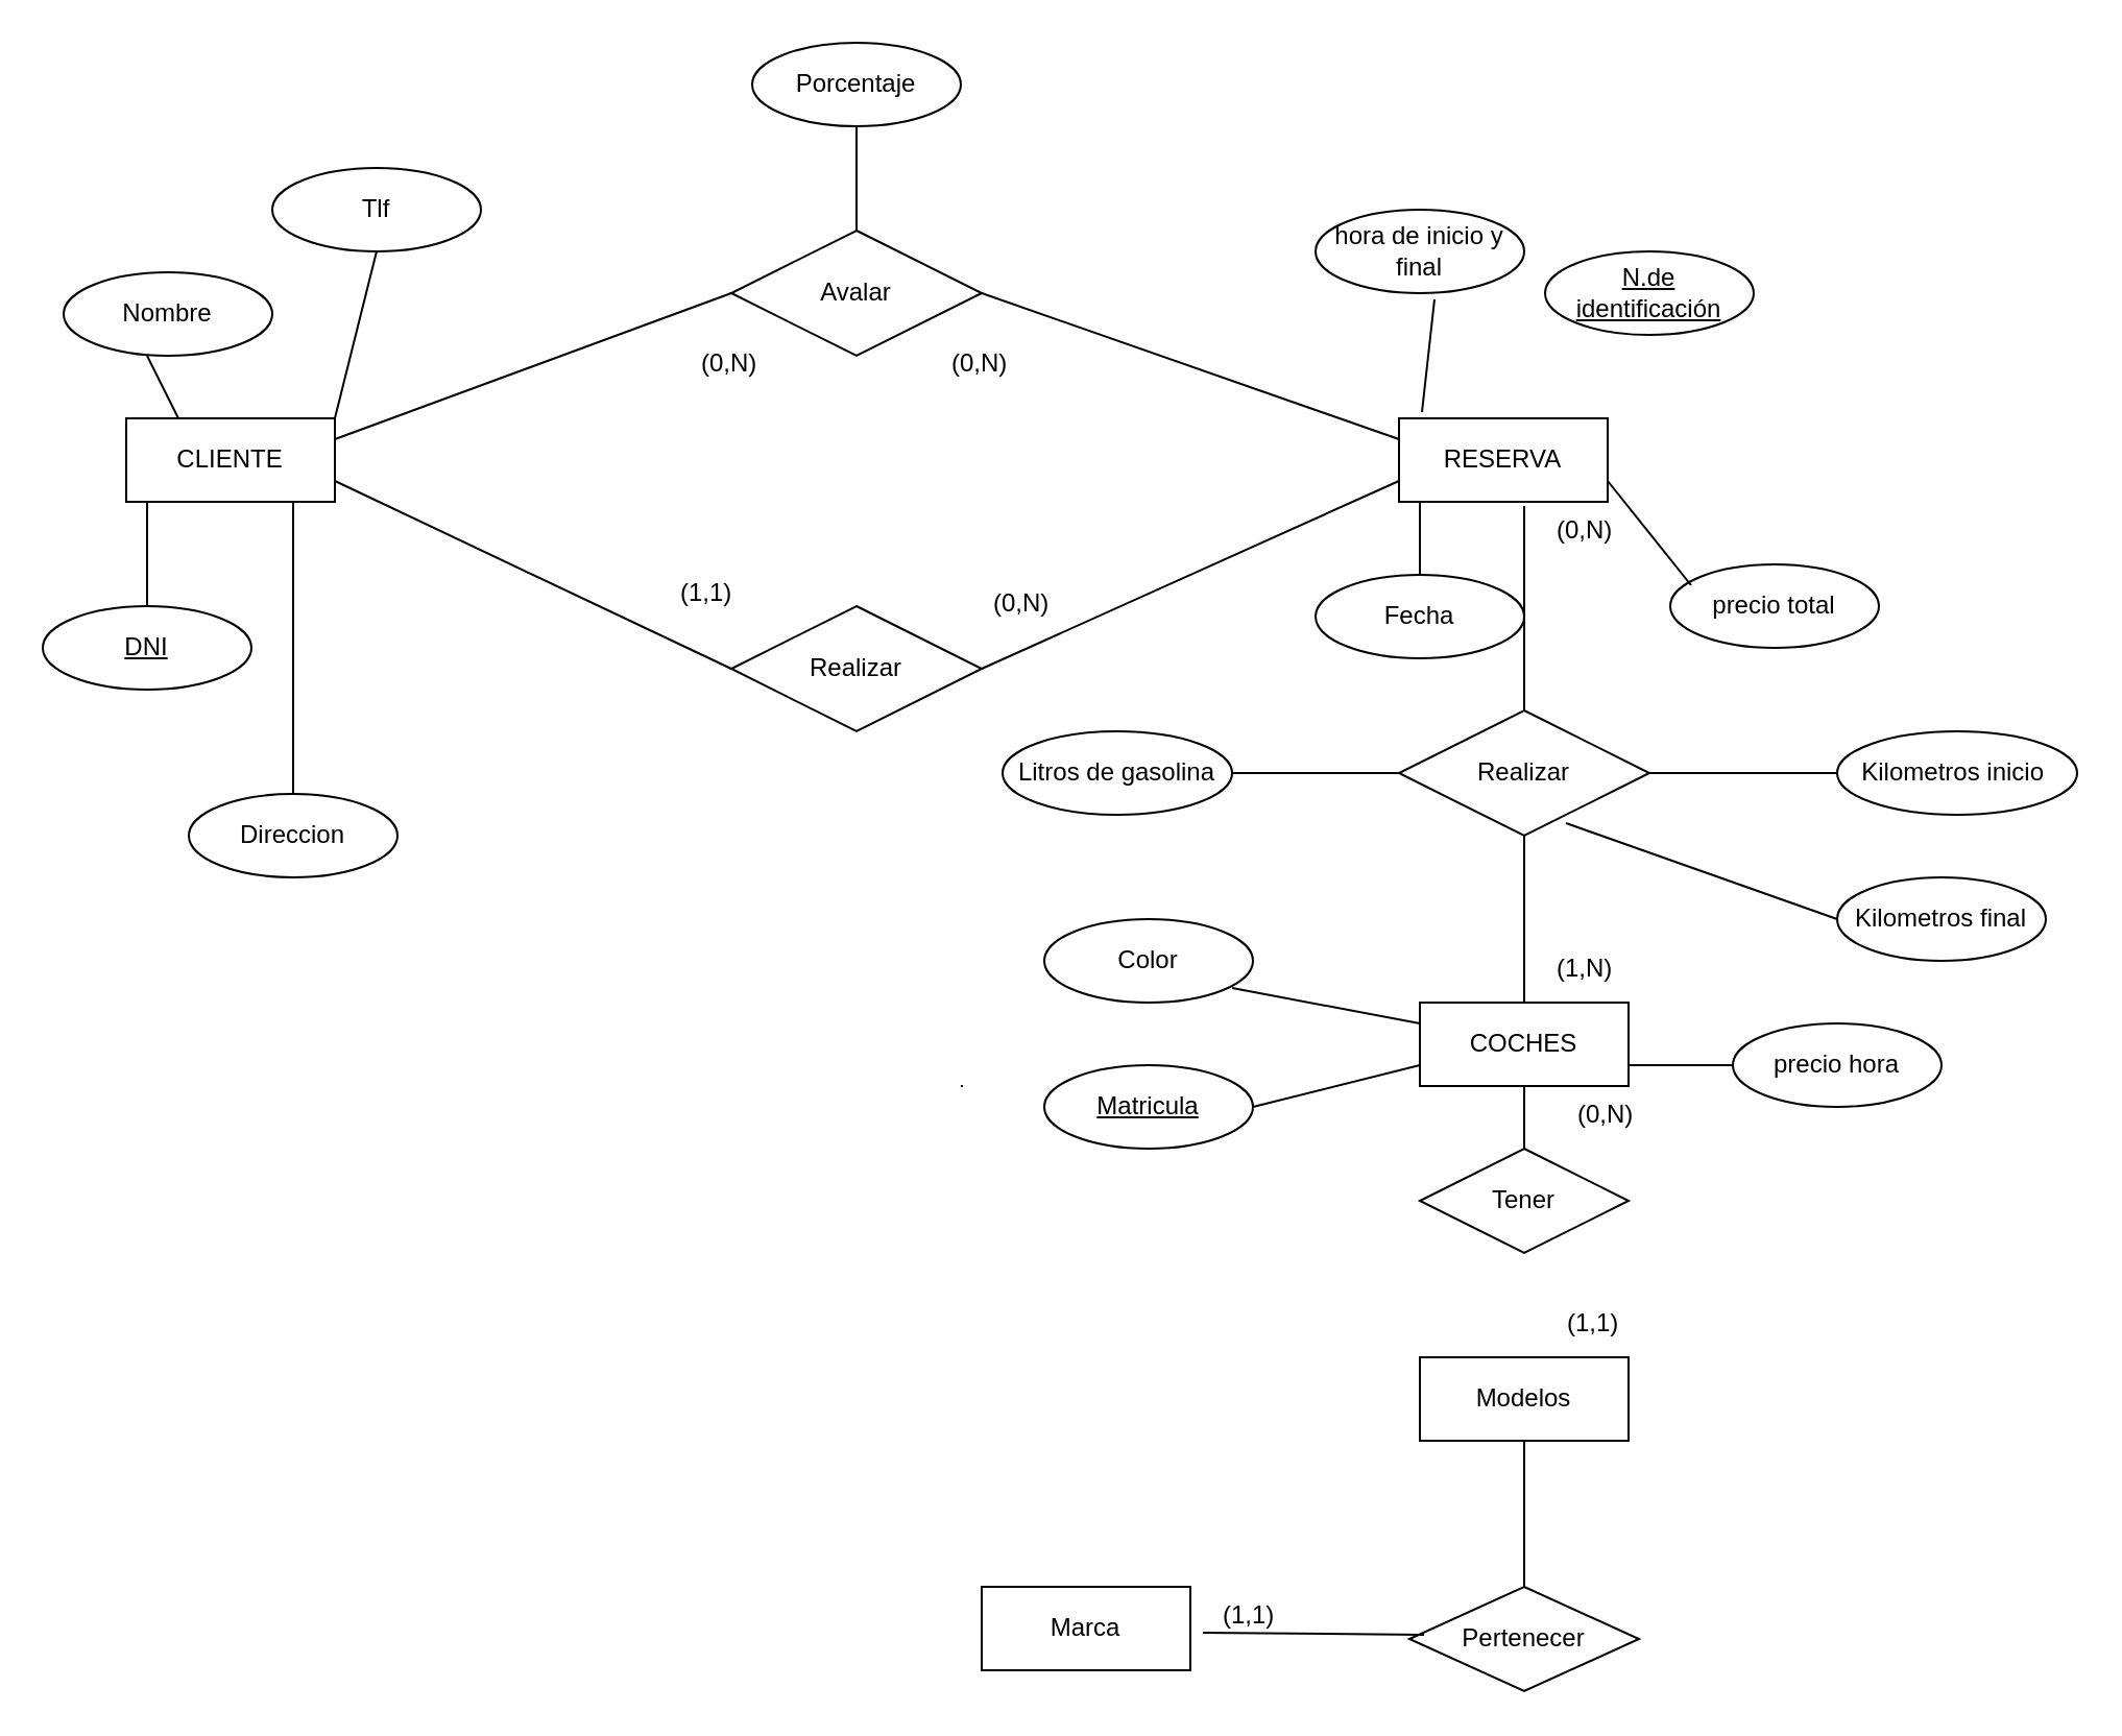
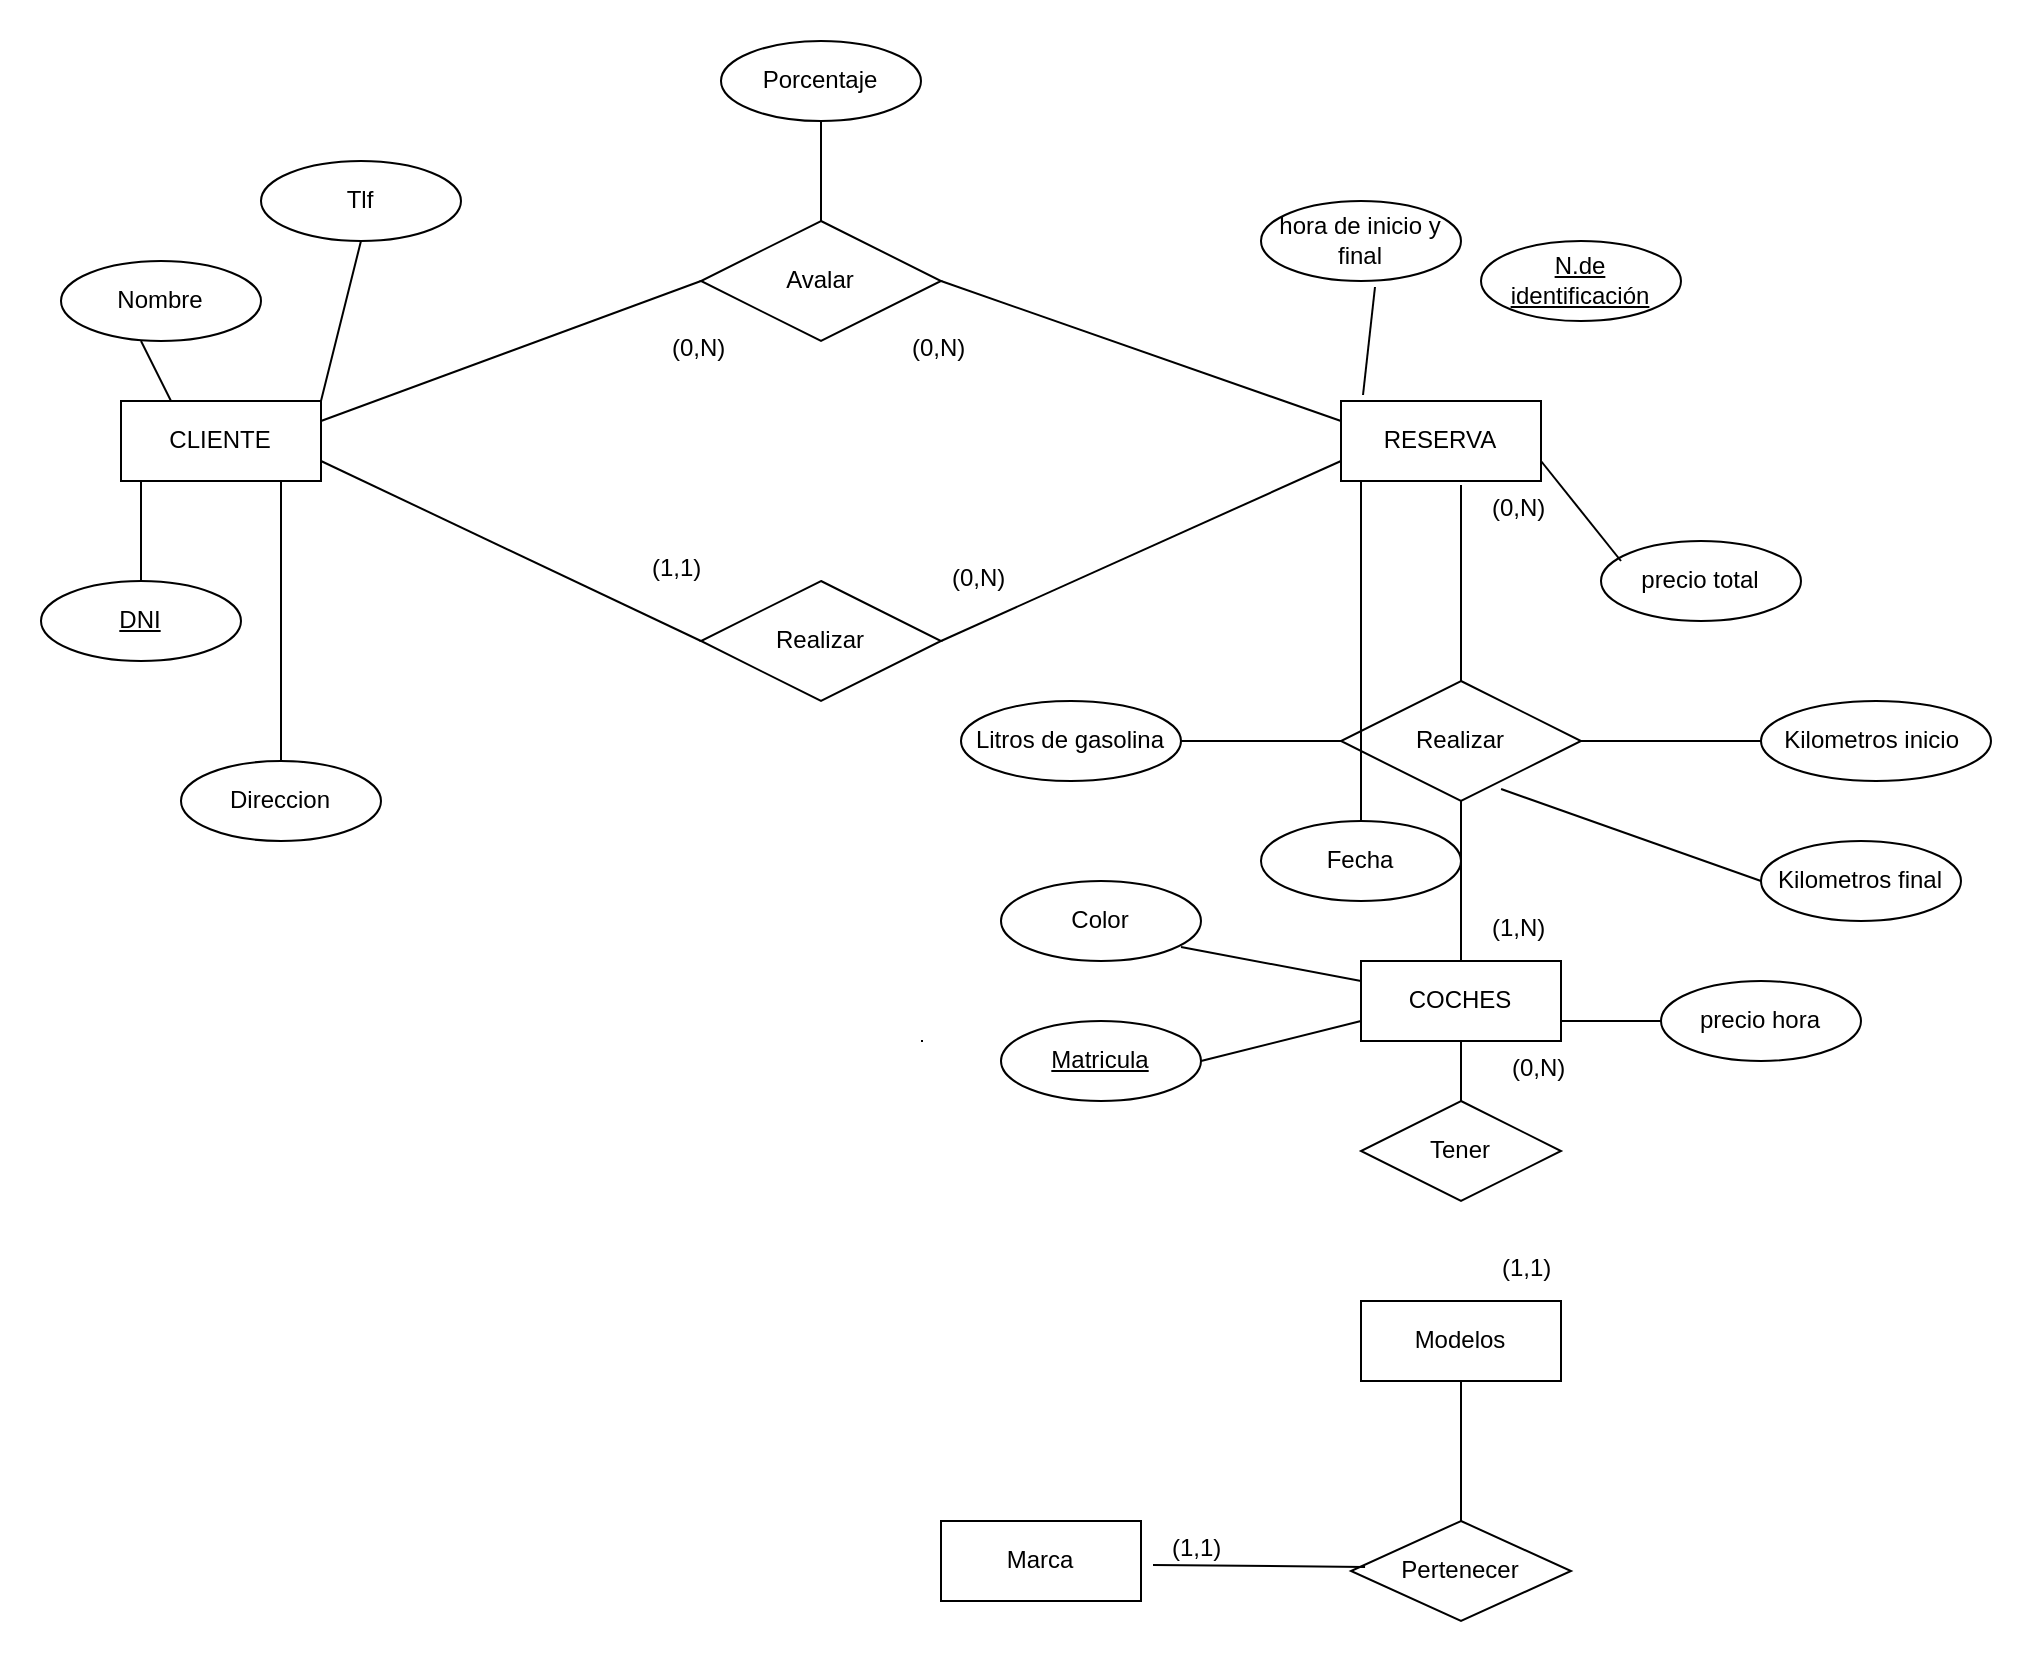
- <mxCell id="12" value="Fecha" style="ellipse;whiteSpace=wrap;html=1;align=center;" parent="1" vertex="1"><mxGeometry x="630" y="275" width="100" height="40" as="geometry" /></mxCell>
+ <mxCell id="12" value="Fecha" style="ellipse;whiteSpace=wrap;html=1;align=center;" parent="1" vertex="1"><mxGeometry x="630" y="410" width="100" height="40" as="geometry" /></mxCell>
